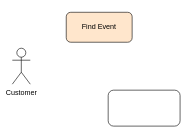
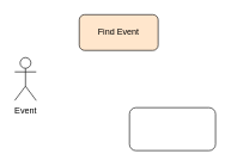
- <mxCell id="2" value="Customer" style="shape=umlActor;verticalLabelPosition=bottom;verticalAlign=top;html=1;outlineConnect=0;" vertex="1" parent="1"><mxGeometry x="20" y="80" width="30" height="60" as="geometry" /></mxCell>
+ <mxCell id="2" value="Event" style="shape=umlActor;verticalLabelPosition=bottom;verticalAlign=top;html=1;outlineConnect=0;" vertex="1" parent="1"><mxGeometry x="20" y="80" width="30" height="60" as="geometry" /></mxCell>
